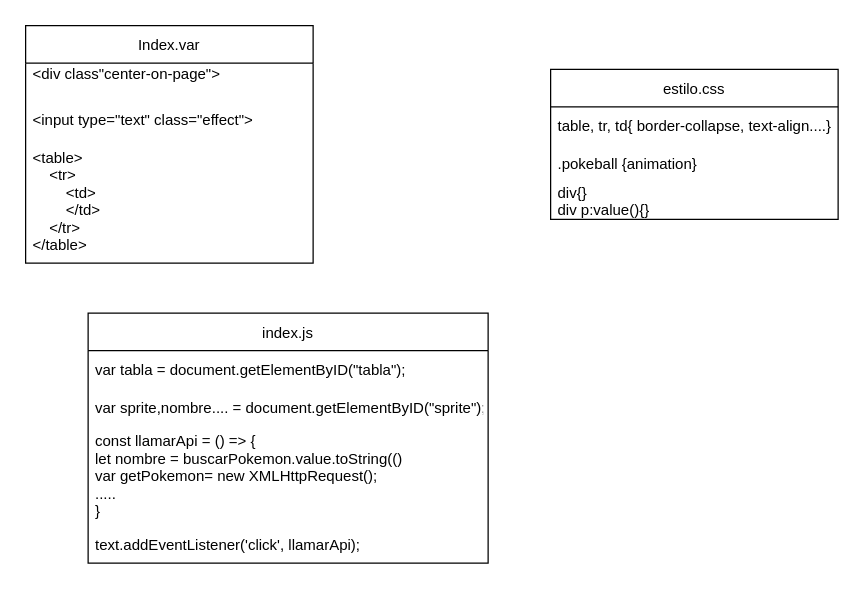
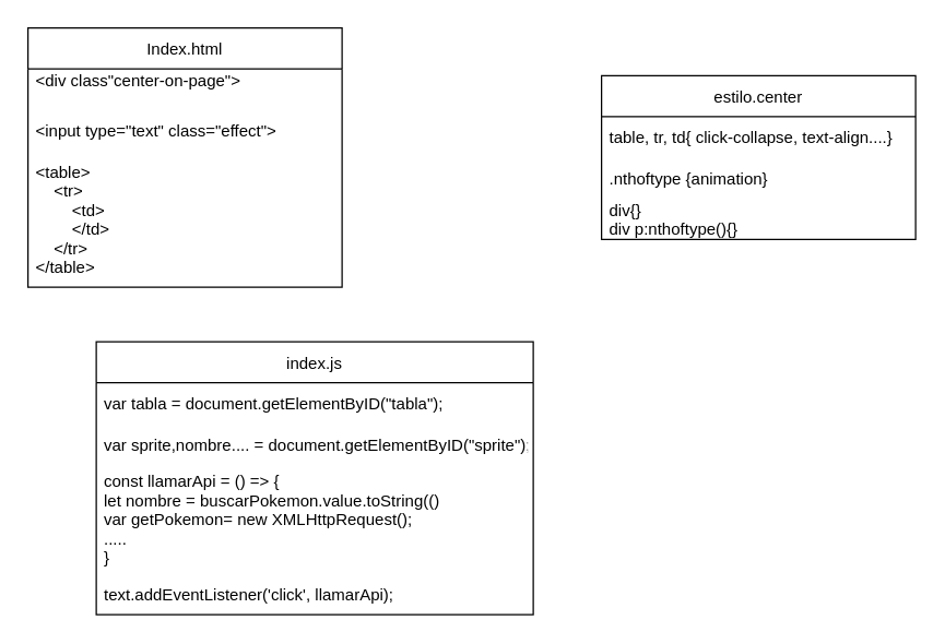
- <mxCell id="2" value="Index.var" style="swimlane;fontStyle=0;childLayout=stackLayout;horizontal=1;startSize=30;horizontalStack=0;resizeParent=1;resizeParentMax=0;resizeLast=0;collapsible=1;marginBottom=0;" vertex="1" parent="1"><mxGeometry x="20" y="20" width="230" height="190" as="geometry" /></mxCell>
+ <mxCell id="2" value="Index.html" style="swimlane;fontStyle=0;childLayout=stackLayout;horizontal=1;startSize=30;horizontalStack=0;resizeParent=1;resizeParentMax=0;resizeLast=0;collapsible=1;marginBottom=0;" vertex="1" parent="1"><mxGeometry x="20" y="20" width="230" height="190" as="geometry" /></mxCell>
- <mxCell id="6" value="estilo.css" style="swimlane;fontStyle=0;childLayout=stackLayout;horizontal=1;startSize=30;horizontalStack=0;resizeParent=1;resizeParentMax=0;resizeLast=0;collapsible=1;marginBottom=0;" vertex="1" parent="1"><mxGeometry x="440" y="55" width="230" height="120" as="geometry" /></mxCell>
+ <mxCell id="6" value="estilo.center" style="swimlane;fontStyle=0;childLayout=stackLayout;horizontal=1;startSize=30;horizontalStack=0;resizeParent=1;resizeParentMax=0;resizeLast=0;collapsible=1;marginBottom=0;" vertex="1" parent="1"><mxGeometry x="440" y="55" width="230" height="120" as="geometry" /></mxCell>
- <mxCell id="7" value="table, tr, td{ border-collapse, text-align....}" style="text;strokeColor=none;fillColor=none;align=left;verticalAlign=middle;spacingLeft=4;spacingRight=4;overflow=hidden;points=[[0,0.5],[1,0.5]];portConstraint=eastwest;rotatable=0;" vertex="1" parent="6"><mxGeometry y="30" width="230" height="30" as="geometry" /></mxCell>
+ <mxCell id="7" value="table, tr, td{ click-collapse, text-align....}" style="text;strokeColor=none;fillColor=none;align=left;verticalAlign=middle;spacingLeft=4;spacingRight=4;overflow=hidden;points=[[0,0.5],[1,0.5]];portConstraint=eastwest;rotatable=0;" vertex="1" parent="6"><mxGeometry y="30" width="230" height="30" as="geometry" /></mxCell>
- <mxCell id="8" value=".pokeball {animation}" style="text;strokeColor=none;fillColor=none;align=left;verticalAlign=middle;spacingLeft=4;spacingRight=4;overflow=hidden;points=[[0,0.5],[1,0.5]];portConstraint=eastwest;rotatable=0;" vertex="1" parent="6"><mxGeometry y="60" width="230" height="30" as="geometry" /></mxCell>
+ <mxCell id="8" value=".nthoftype {animation}" style="text;strokeColor=none;fillColor=none;align=left;verticalAlign=middle;spacingLeft=4;spacingRight=4;overflow=hidden;points=[[0,0.5],[1,0.5]];portConstraint=eastwest;rotatable=0;" vertex="1" parent="6"><mxGeometry y="60" width="230" height="30" as="geometry" /></mxCell>
- <mxCell id="9" value="div{}&#10;div p:value(){}" style="text;strokeColor=none;fillColor=none;align=left;verticalAlign=middle;spacingLeft=4;spacingRight=4;overflow=hidden;points=[[0,0.5],[1,0.5]];portConstraint=eastwest;rotatable=0;" vertex="1" parent="6"><mxGeometry y="90" width="230" height="30" as="geometry" /></mxCell>
+ <mxCell id="9" value="div{}&#10;div p:nthoftype(){}" style="text;strokeColor=none;fillColor=none;align=left;verticalAlign=middle;spacingLeft=4;spacingRight=4;overflow=hidden;points=[[0,0.5],[1,0.5]];portConstraint=eastwest;rotatable=0;" vertex="1" parent="6"><mxGeometry y="90" width="230" height="30" as="geometry" /></mxCell>
